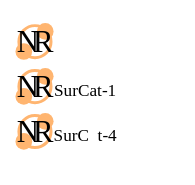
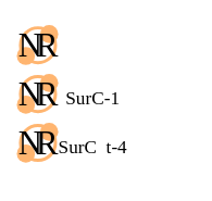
- <mxCell id="2" value="&lt;font style=&quot;font-size: 23px;&quot; data-font-src=&quot;https://fonts.googleapis.com/css?family=Fira+Sans&quot; face=&quot;Fira Sans&quot;&gt;SurCat-1&lt;/font&gt;" style="text;html=1;align=center;verticalAlign=middle;resizable=0;points=[];autosize=1;strokeColor=none;fillColor=none;" vertex="1" parent="1"><mxGeometry x="58" y="100" width="110" height="40" as="geometry" /></mxCell>
+ <mxCell id="2" value="&lt;font style=&quot;font-size: 23px;&quot; data-font-src=&quot;https://fonts.googleapis.com/css?family=Fira+Sans&quot; face=&quot;Fira Sans&quot;&gt;SurC-1&lt;/font&gt;" style="text;html=1;align=center;verticalAlign=middle;resizable=0;points=[];autosize=1;strokeColor=none;fillColor=none;" vertex="1" parent="1"><mxGeometry x="58" y="100" width="110" height="40" as="geometry" /></mxCell>
